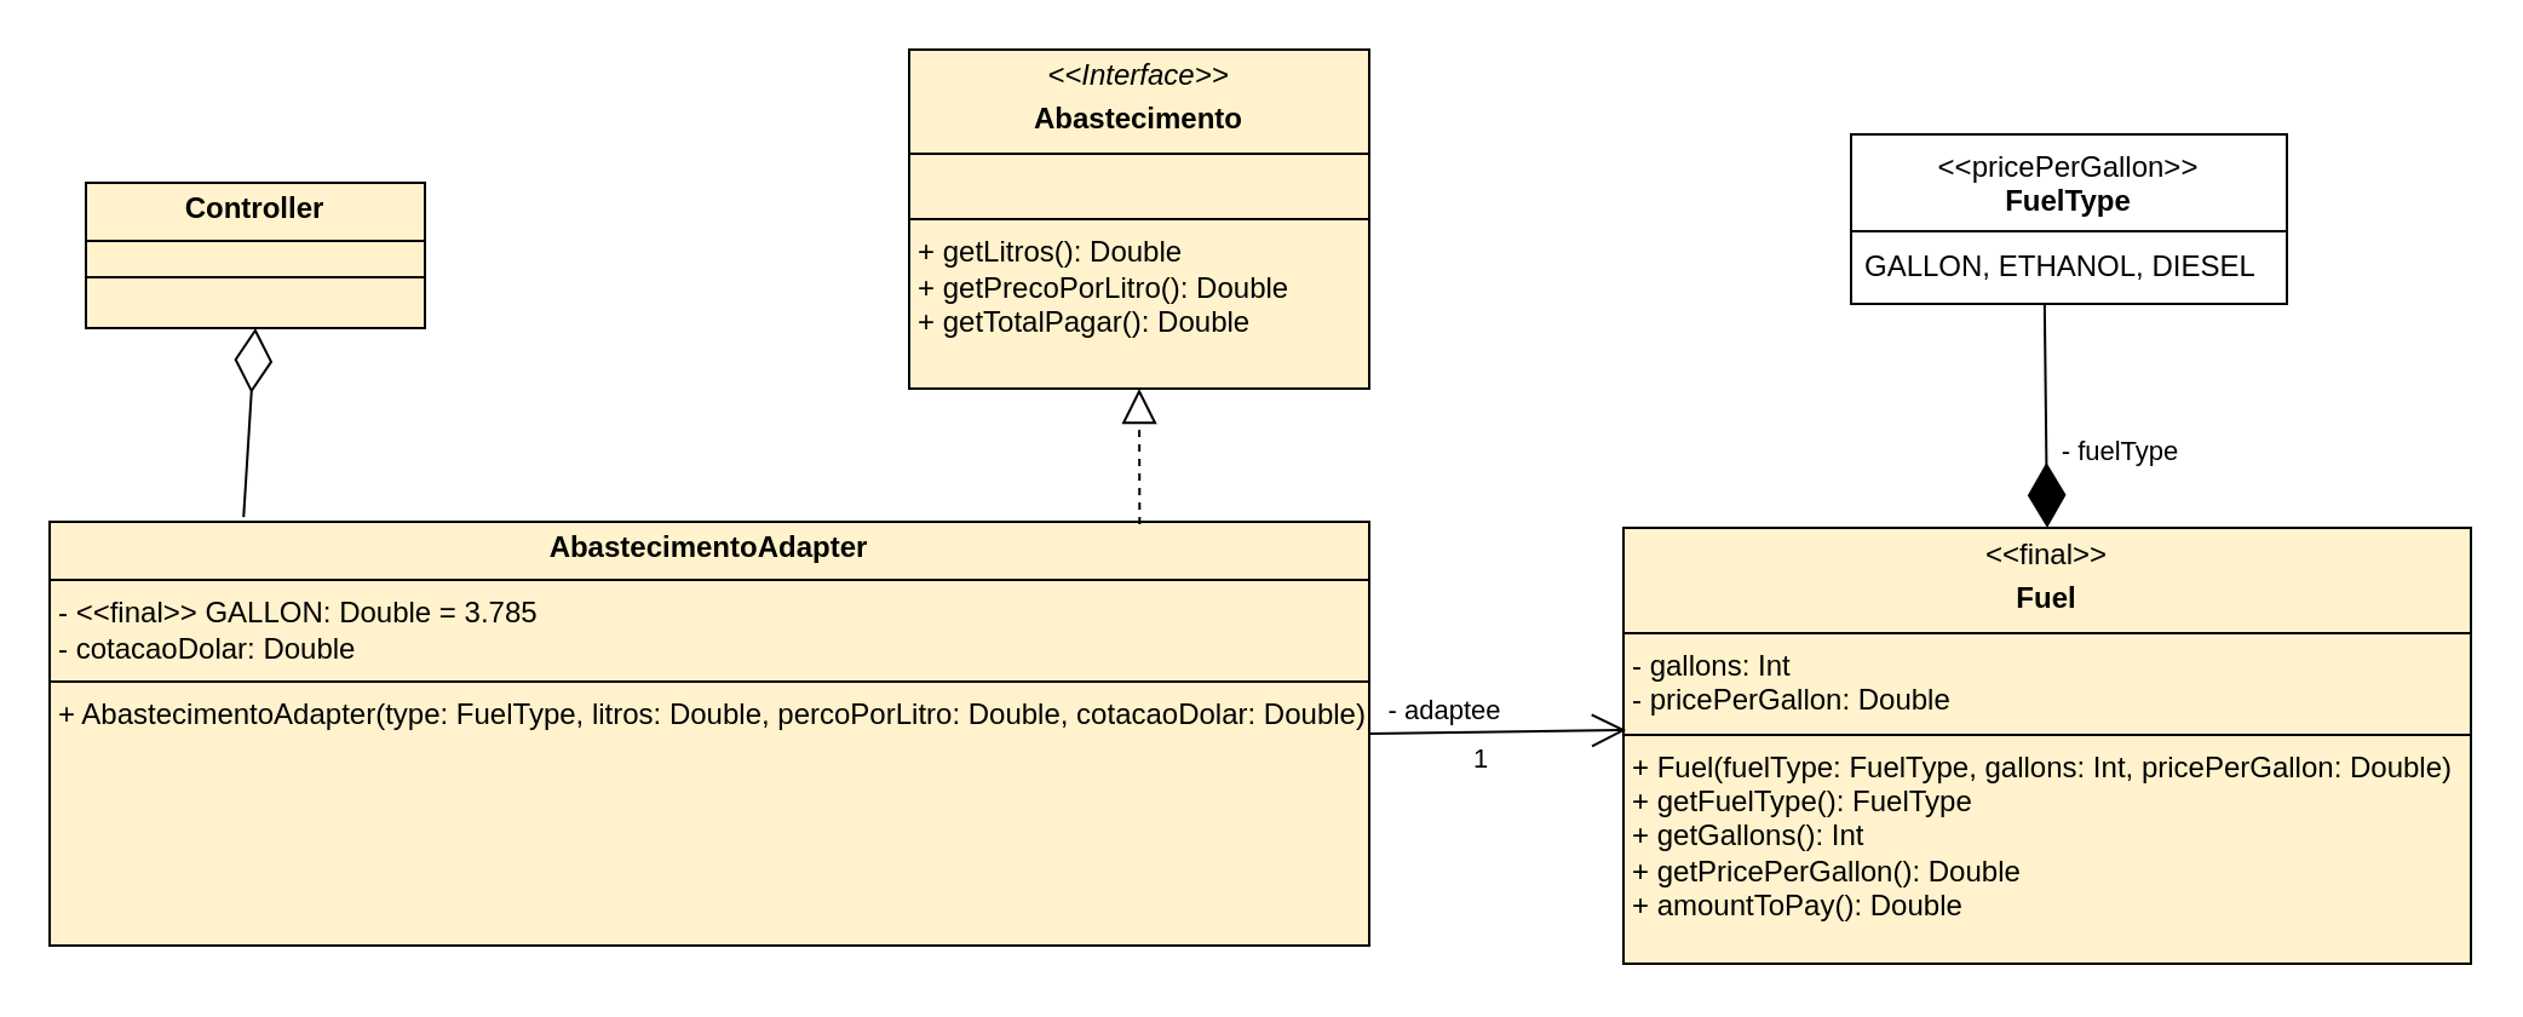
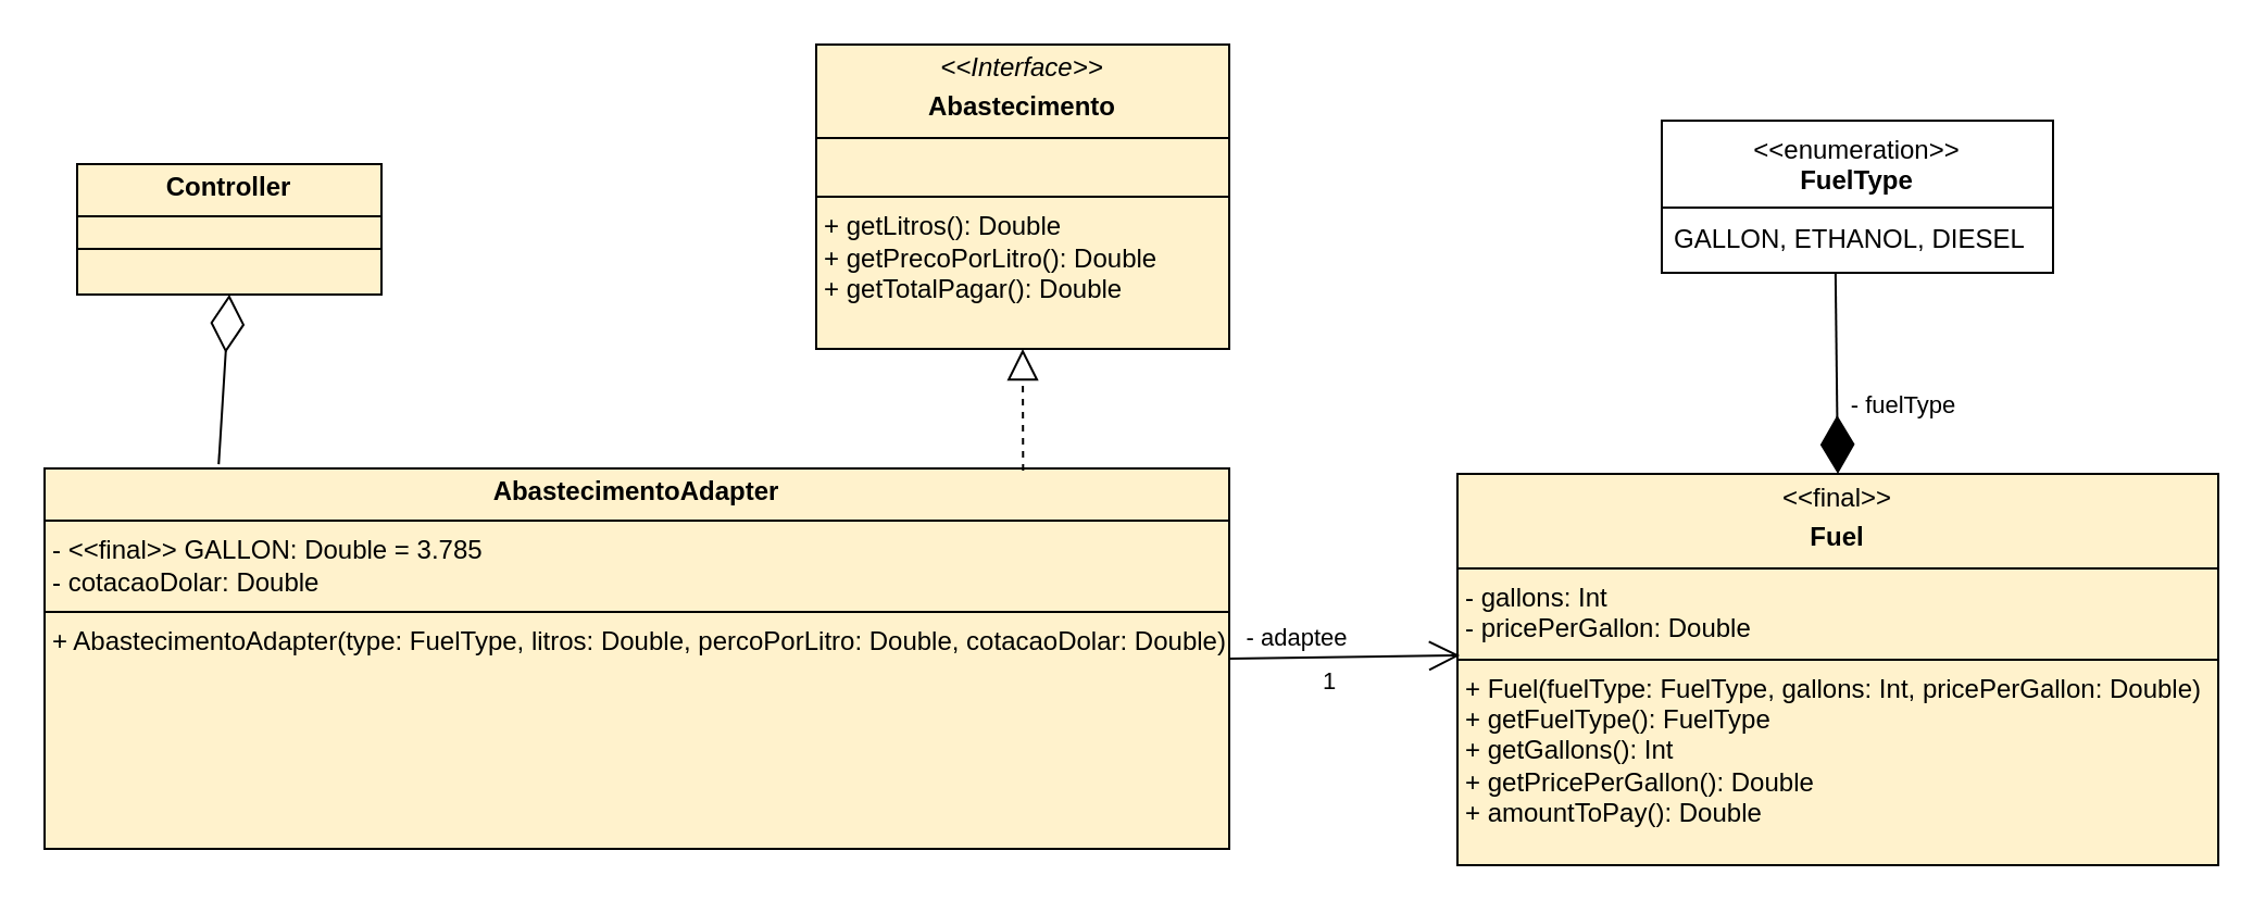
- <mxCell id="3" value="&lt;div&gt;&amp;lt;&amp;lt;pricePerGallon&amp;gt;&amp;gt;&lt;b&gt;&lt;br&gt;&lt;/b&gt;&lt;/div&gt;&lt;div&gt;&lt;b&gt;FuelType&lt;/b&gt;&lt;/div&gt;" style="swimlane;fontStyle=0;align=center;verticalAlign=top;childLayout=stackLayout;horizontal=1;startSize=40;horizontalStack=0;resizeParent=1;resizeParentMax=0;resizeLast=0;collapsible=0;marginBottom=0;html=1;whiteSpace=wrap;" vertex="1" parent="1"><mxGeometry x="764" y="55" width="180" height="70" as="geometry" /></mxCell>
+ <mxCell id="3" value="&lt;div&gt;&amp;lt;&amp;lt;enumeration&amp;gt;&amp;gt;&lt;b&gt;&lt;br&gt;&lt;/b&gt;&lt;/div&gt;&lt;div&gt;&lt;b&gt;FuelType&lt;/b&gt;&lt;/div&gt;" style="swimlane;fontStyle=0;align=center;verticalAlign=top;childLayout=stackLayout;horizontal=1;startSize=40;horizontalStack=0;resizeParent=1;resizeParentMax=0;resizeLast=0;collapsible=0;marginBottom=0;html=1;whiteSpace=wrap;" vertex="1" parent="1"><mxGeometry x="764" y="55" width="180" height="70" as="geometry" /></mxCell>
